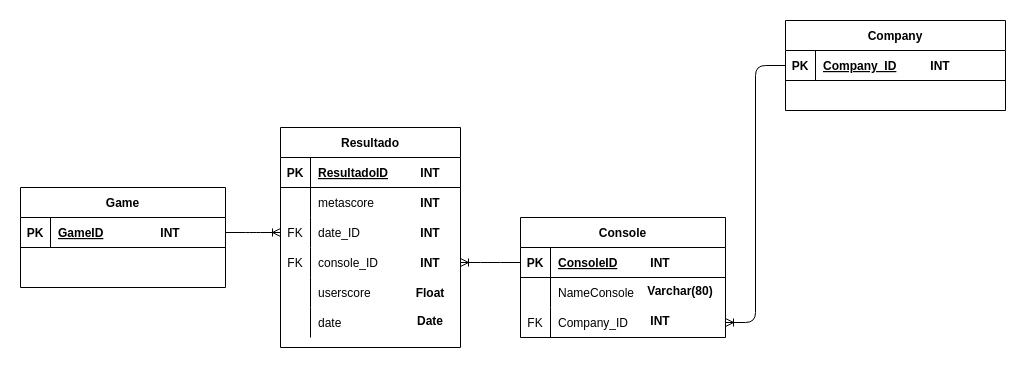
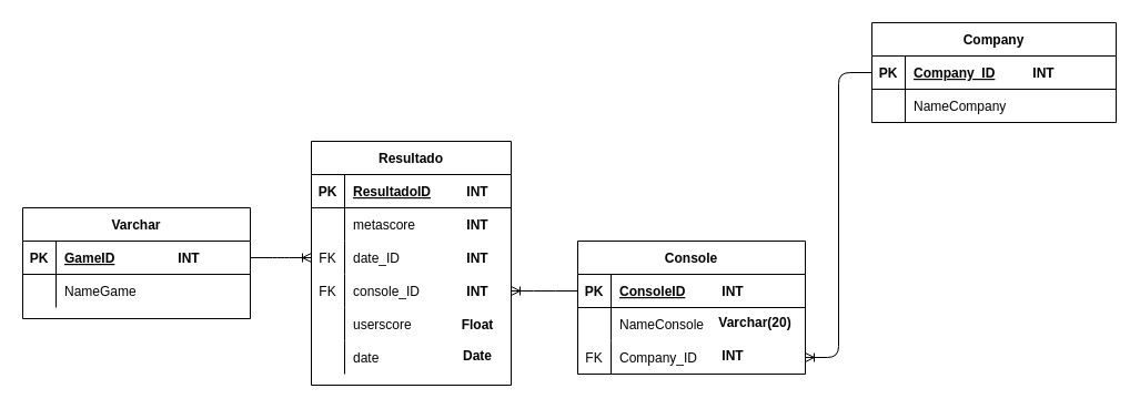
+ <mxCell id="18" value="NameCompany" style="shape=partialRectangle;connectable=0;fillColor=none;top=0;left=0;bottom=0;right=0;align=left;spacingLeft=6;overflow=hidden;" parent="16" vertex="1"><mxGeometry x="30" width="190" height="30" as="geometry" /></mxCell>
- <mxCell id="40" value="Game" style="shape=table;startSize=30;container=1;collapsible=1;childLayout=tableLayout;fixedRows=1;rowLines=0;fontStyle=1;align=center;resizeLast=1;" vertex="1" parent="1"><mxGeometry x="20" y="187" width="205" height="100" as="geometry" /></mxCell>
+ <mxCell id="40" value="Varchar" style="shape=table;startSize=30;container=1;collapsible=1;childLayout=tableLayout;fixedRows=1;rowLines=0;fontStyle=1;align=center;resizeLast=1;" vertex="1" parent="1"><mxGeometry x="20" y="187" width="205" height="100" as="geometry" /></mxCell>
+ <mxCell id="46" value="NameGame" style="shape=partialRectangle;connectable=0;fillColor=none;top=0;left=0;bottom=0;right=0;align=left;spacingLeft=6;overflow=hidden;" vertex="1" parent="44"><mxGeometry x="30" width="175" height="30" as="geometry" /></mxCell>
- <mxCell id="49" value="Varchar(80)" style="shape=partialRectangle;connectable=0;fillColor=none;top=0;left=0;bottom=0;right=0;fontStyle=1;overflow=hidden;" vertex="1" parent="1"><mxGeometry x="645" y="275" width="70" height="30" as="geometry" /></mxCell>
+ <mxCell id="49" value="Varchar(20)" style="shape=partialRectangle;connectable=0;fillColor=none;top=0;left=0;bottom=0;right=0;fontStyle=1;overflow=hidden;" vertex="1" parent="1"><mxGeometry x="645" y="275" width="70" height="30" as="geometry" /></mxCell>
